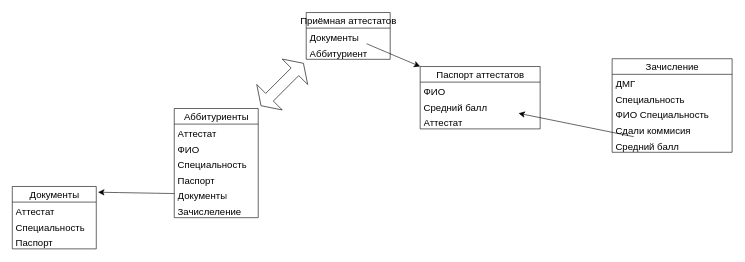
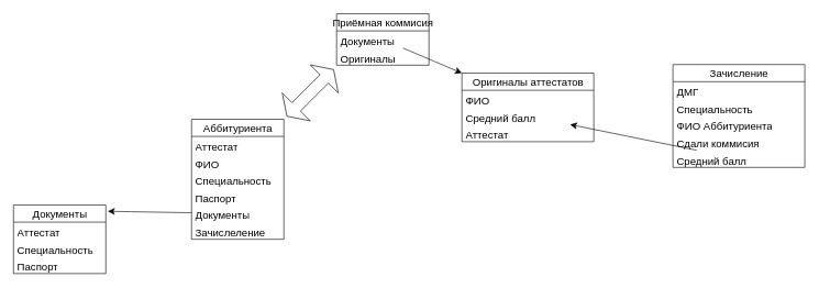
- <mxCell id="13" value="Приёмная аттестатов" style="swimlane;fontStyle=0;childLayout=stackLayout;horizontal=1;startSize=26;fillColor=none;horizontalStack=0;resizeParent=1;resizeParentMax=0;resizeLast=0;collapsible=1;marginBottom=0;html=1;fontSize=16;" vertex="1" parent="1"><mxGeometry x="510" y="20" width="140" height="78" as="geometry" /></mxCell>
+ <mxCell id="13" value="Приёмная коммисия" style="swimlane;fontStyle=0;childLayout=stackLayout;horizontal=1;startSize=26;fillColor=none;horizontalStack=0;resizeParent=1;resizeParentMax=0;resizeLast=0;collapsible=1;marginBottom=0;html=1;fontSize=16;" vertex="1" parent="1"><mxGeometry x="510" y="20" width="140" height="78" as="geometry" /></mxCell>
- <mxCell id="15" value="Аббитуриент&lt;br&gt;" style="text;strokeColor=none;fillColor=none;align=left;verticalAlign=top;spacingLeft=4;spacingRight=4;overflow=hidden;rotatable=0;points=[[0,0.5],[1,0.5]];portConstraint=eastwest;whiteSpace=wrap;html=1;fontSize=16;" vertex="1" parent="13"><mxGeometry y="52" width="140" height="26" as="geometry" /></mxCell>
+ <mxCell id="15" value="Оригиналы&lt;br&gt;" style="text;strokeColor=none;fillColor=none;align=left;verticalAlign=top;spacingLeft=4;spacingRight=4;overflow=hidden;rotatable=0;points=[[0,0.5],[1,0.5]];portConstraint=eastwest;whiteSpace=wrap;html=1;fontSize=16;" vertex="1" parent="13"><mxGeometry y="52" width="140" height="26" as="geometry" /></mxCell>
- <mxCell id="23" value="Паспорт аттестатов" style="swimlane;fontStyle=0;childLayout=stackLayout;horizontal=1;startSize=26;fillColor=none;horizontalStack=0;resizeParent=1;resizeParentMax=0;resizeLast=0;collapsible=1;marginBottom=0;html=1;fontSize=16;" vertex="1" parent="1"><mxGeometry x="700" y="110" width="200" height="104" as="geometry" /></mxCell>
+ <mxCell id="23" value="Оригиналы аттестатов" style="swimlane;fontStyle=0;childLayout=stackLayout;horizontal=1;startSize=26;fillColor=none;horizontalStack=0;resizeParent=1;resizeParentMax=0;resizeLast=0;collapsible=1;marginBottom=0;html=1;fontSize=16;" vertex="1" parent="1"><mxGeometry x="700" y="110" width="200" height="104" as="geometry" /></mxCell>
- <mxCell id="19" value="ФИО Специальность&lt;br&gt;" style="text;strokeColor=none;fillColor=none;align=left;verticalAlign=top;spacingLeft=4;spacingRight=4;overflow=hidden;rotatable=0;points=[[0,0.5],[1,0.5]];portConstraint=eastwest;whiteSpace=wrap;html=1;fontSize=16;" vertex="1" parent="16"><mxGeometry y="78" width="200" height="26" as="geometry" /></mxCell>
+ <mxCell id="19" value="ФИО Аббитуриента&lt;br&gt;" style="text;strokeColor=none;fillColor=none;align=left;verticalAlign=top;spacingLeft=4;spacingRight=4;overflow=hidden;rotatable=0;points=[[0,0.5],[1,0.5]];portConstraint=eastwest;whiteSpace=wrap;html=1;fontSize=16;" vertex="1" parent="16"><mxGeometry y="78" width="200" height="26" as="geometry" /></mxCell>
- <mxCell id="2" value="Аббитуриенты" style="swimlane;fontStyle=0;childLayout=stackLayout;horizontal=1;startSize=26;fillColor=none;horizontalStack=0;resizeParent=1;resizeParentMax=0;resizeLast=0;collapsible=1;marginBottom=0;html=1;fontSize=16;" vertex="1" parent="1"><mxGeometry x="290" y="180" width="140" height="182" as="geometry" /></mxCell>
+ <mxCell id="2" value="Аббитуриента" style="swimlane;fontStyle=0;childLayout=stackLayout;horizontal=1;startSize=26;fillColor=none;horizontalStack=0;resizeParent=1;resizeParentMax=0;resizeLast=0;collapsible=1;marginBottom=0;html=1;fontSize=16;" vertex="1" parent="1"><mxGeometry x="290" y="180" width="140" height="182" as="geometry" /></mxCell>
